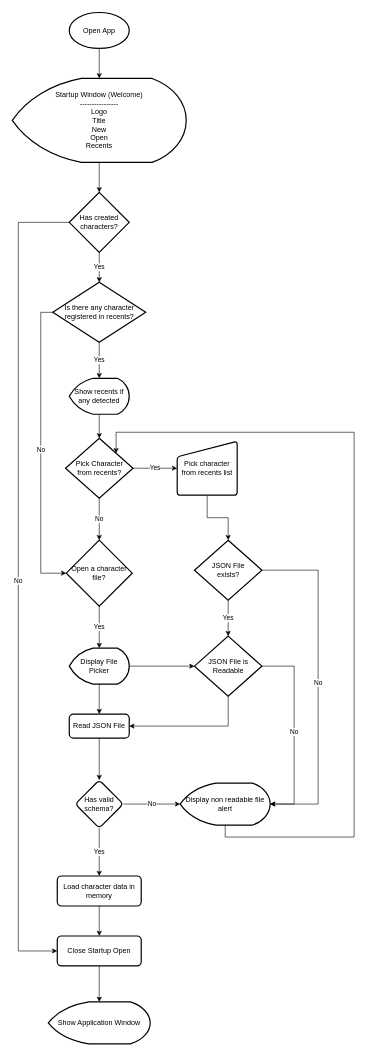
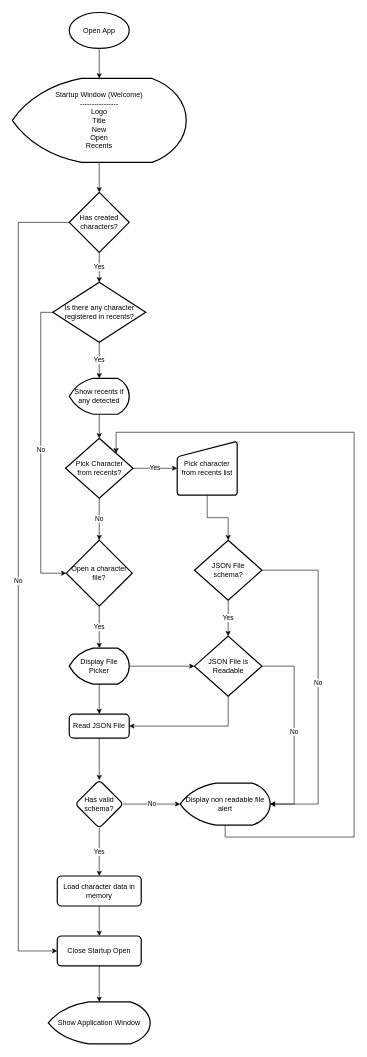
- <mxCell id="34" value="JSON File exists?" style="rhombus;whiteSpace=wrap;html=1;strokeWidth=2;spacing=10;" vertex="1" parent="1"><mxGeometry x="323.75" y="900" width="112.5" height="100" as="geometry" /></mxCell>
+ <mxCell id="34" value="JSON File schema?" style="rhombus;whiteSpace=wrap;html=1;strokeWidth=2;spacing=10;" vertex="1" parent="1"><mxGeometry x="323.75" y="900" width="112.5" height="100" as="geometry" /></mxCell>
